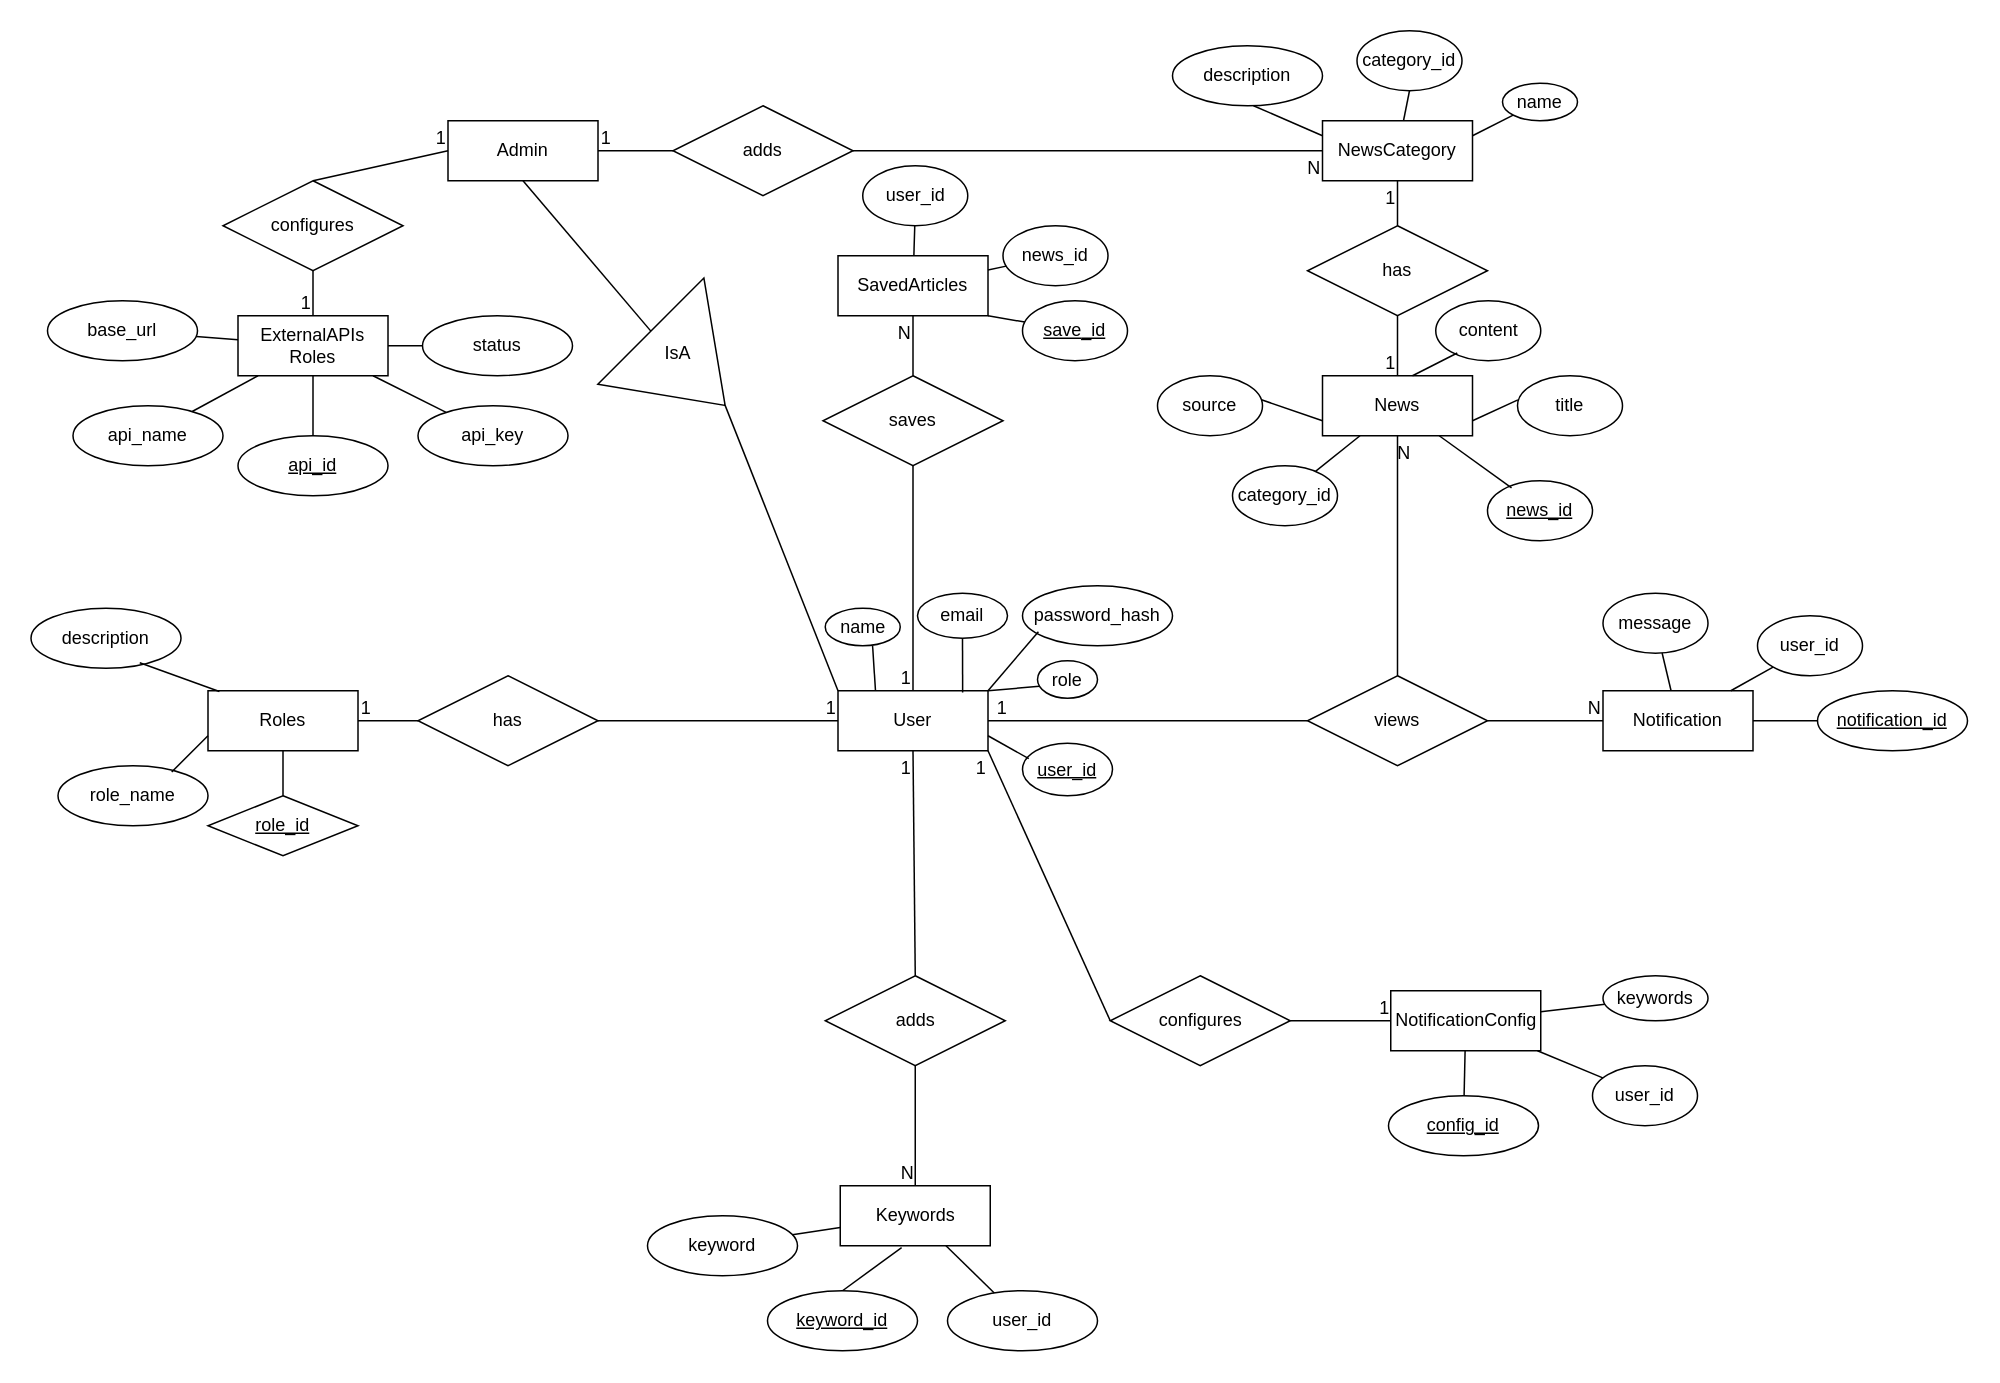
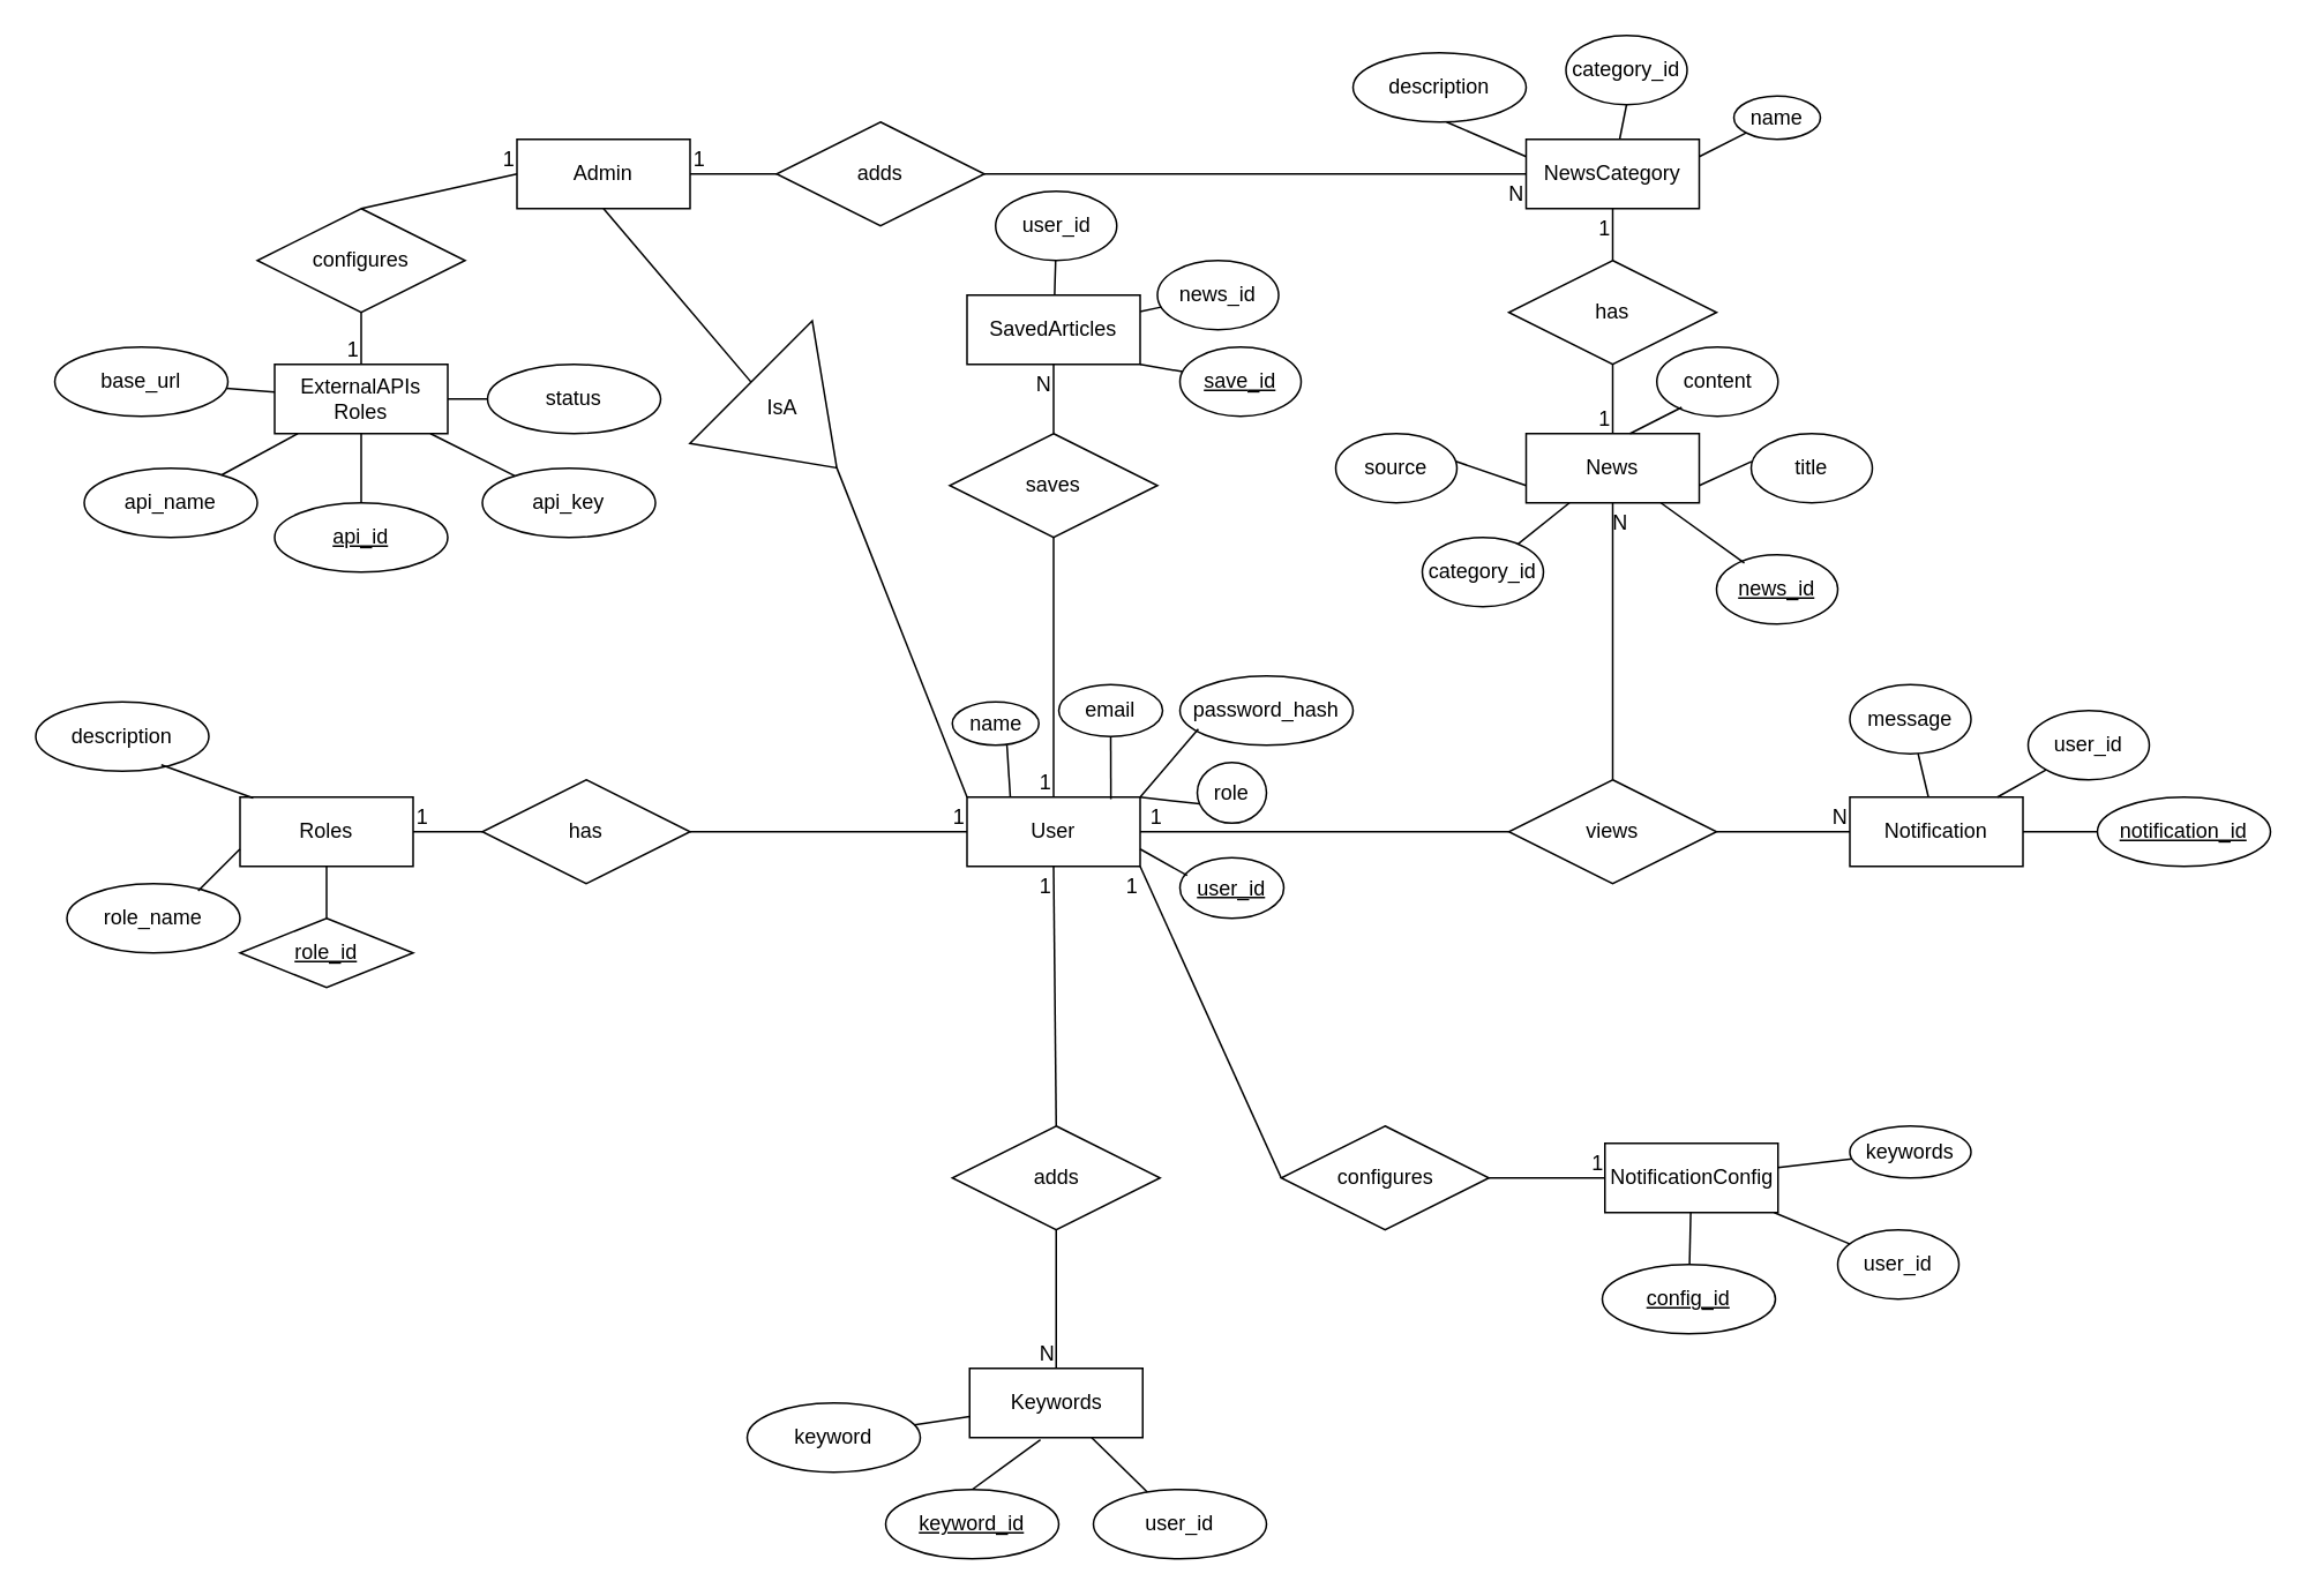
- <mxCell id="62" value="role" style="ellipse;whiteSpace=wrap;html=1;align=center;" parent="1" vertex="1"><mxGeometry x="691" y="440" width="40" height="25" as="geometry" /></mxCell>
+ <mxCell id="62" value="role" style="ellipse;whiteSpace=wrap;html=1;align=center;" parent="1" vertex="1"><mxGeometry x="691" y="440" width="40" height="35" as="geometry" /></mxCell>
